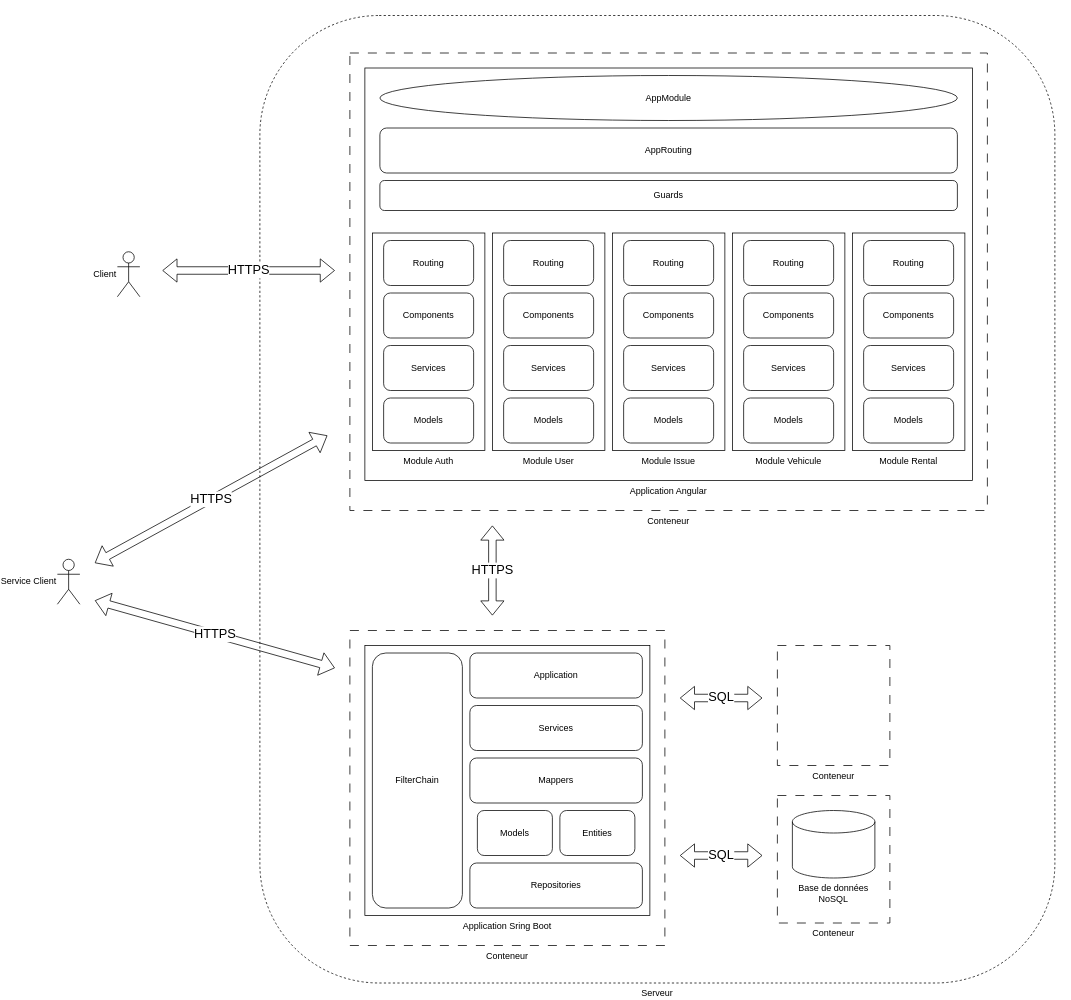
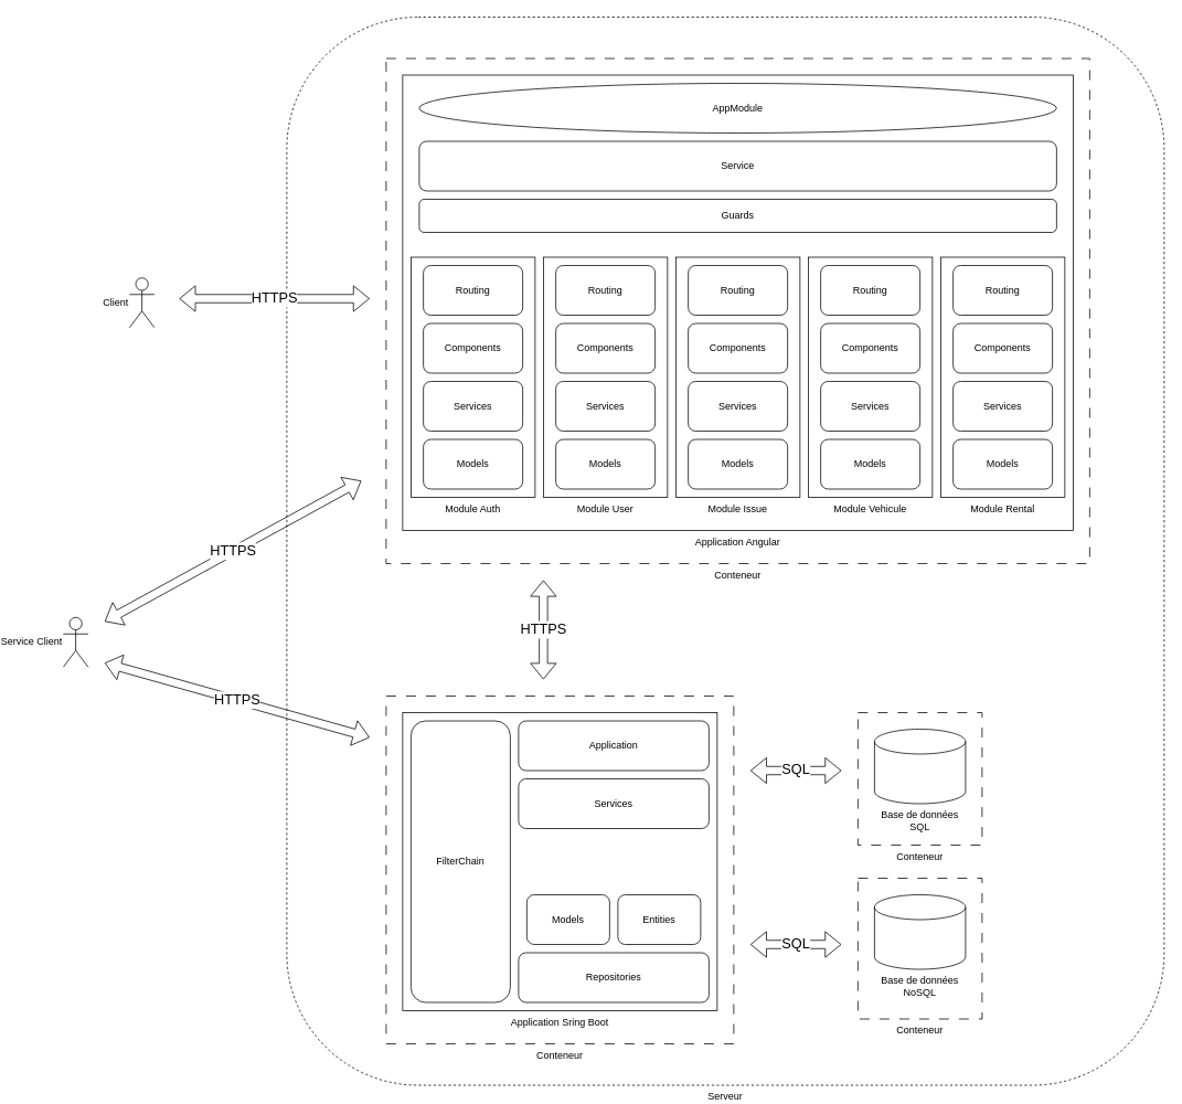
- <mxCell id="15" value="AppRouting" style="rounded=1;whiteSpace=wrap;html=1;" vertex="1" parent="5"><mxGeometry x="20" y="80" width="770" height="60" as="geometry" /></mxCell>
+ <mxCell id="15" value="Service" style="rounded=1;whiteSpace=wrap;html=1;" vertex="1" parent="5"><mxGeometry x="20" y="80" width="770" height="60" as="geometry" /></mxCell>
+ <mxCell id="57" value="Base de données SQL" style="shape=cylinder3;whiteSpace=wrap;html=1;boundedLbl=1;backgroundOutline=1;size=15;labelPosition=center;verticalLabelPosition=bottom;align=center;verticalAlign=top;" vertex="1" parent="55"><mxGeometry x="20" y="20" width="110" height="90" as="geometry" /></mxCell>
- <mxCell id="47" value="Mappers" style="rounded=1;whiteSpace=wrap;html=1;" vertex="1" parent="41"><mxGeometry x="160" y="170" width="230" height="60" as="geometry" /></mxCell>
